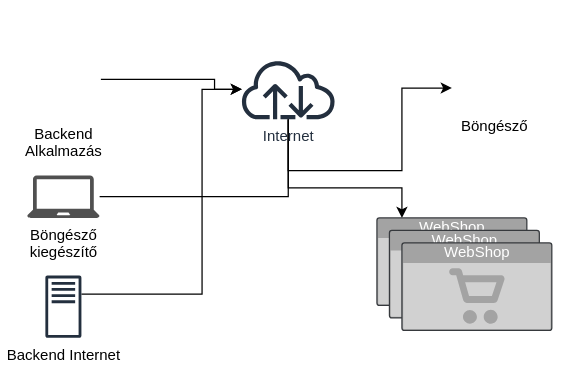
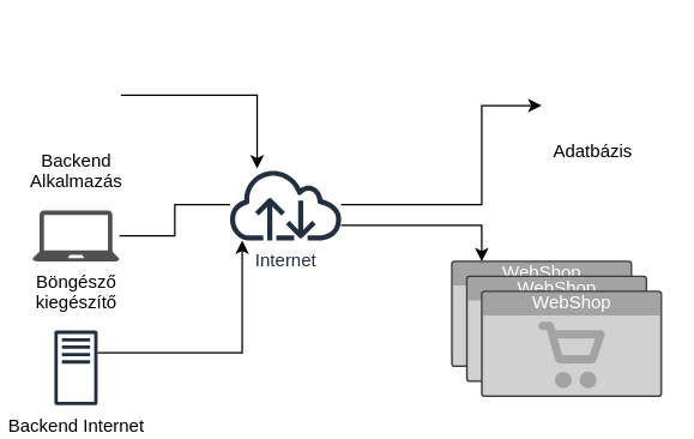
- <mxCell id="10" value="Internet" style="outlineConnect=0;fontColor=#232F3E;gradientColor=none;fillColor=#232F3E;strokeColor=none;dashed=0;verticalLabelPosition=bottom;verticalAlign=top;align=center;html=1;fontSize=12;fontStyle=0;aspect=fixed;pointerEvents=1;shape=mxgraph.aws4.internet;shadow=0;" vertex="1" parent="1"><mxGeometry x="191" y="47" width="78" height="48" as="geometry" /></mxCell>
+ <mxCell id="10" value="Internet" style="outlineConnect=0;fontColor=#232F3E;gradientColor=none;fillColor=#232F3E;strokeColor=none;dashed=0;verticalLabelPosition=bottom;verticalAlign=top;align=center;html=1;fontSize=12;fontStyle=0;aspect=fixed;pointerEvents=1;shape=mxgraph.aws4.internet;shadow=0;" vertex="1" parent="1"><mxGeometry x="151" y="112" width="78" height="48" as="geometry" /></mxCell>
- <mxCell id="11" value="Böngésző" style="shape=image;html=1;verticalAlign=top;verticalLabelPosition=bottom;labelBackgroundColor=none;imageAspect=0;aspect=fixed;image=https://cdn3.iconfinder.com/data/icons/streamline-icon-set-free-pack/48/Streamline-77-128.png" vertex="1" parent="1"><mxGeometry x="361" width="67" height="67" as="geometry" y="20" /></mxCell>
+ <mxCell id="11" value="Adatbázis" style="shape=image;html=1;verticalAlign=top;verticalLabelPosition=bottom;labelBackgroundColor=none;imageAspect=0;aspect=fixed;image=https://cdn3.iconfinder.com/data/icons/streamline-icon-set-free-pack/48/Streamline-77-128.png" vertex="1" parent="1"><mxGeometry x="361" width="67" height="67" as="geometry" y="20" /></mxCell>
